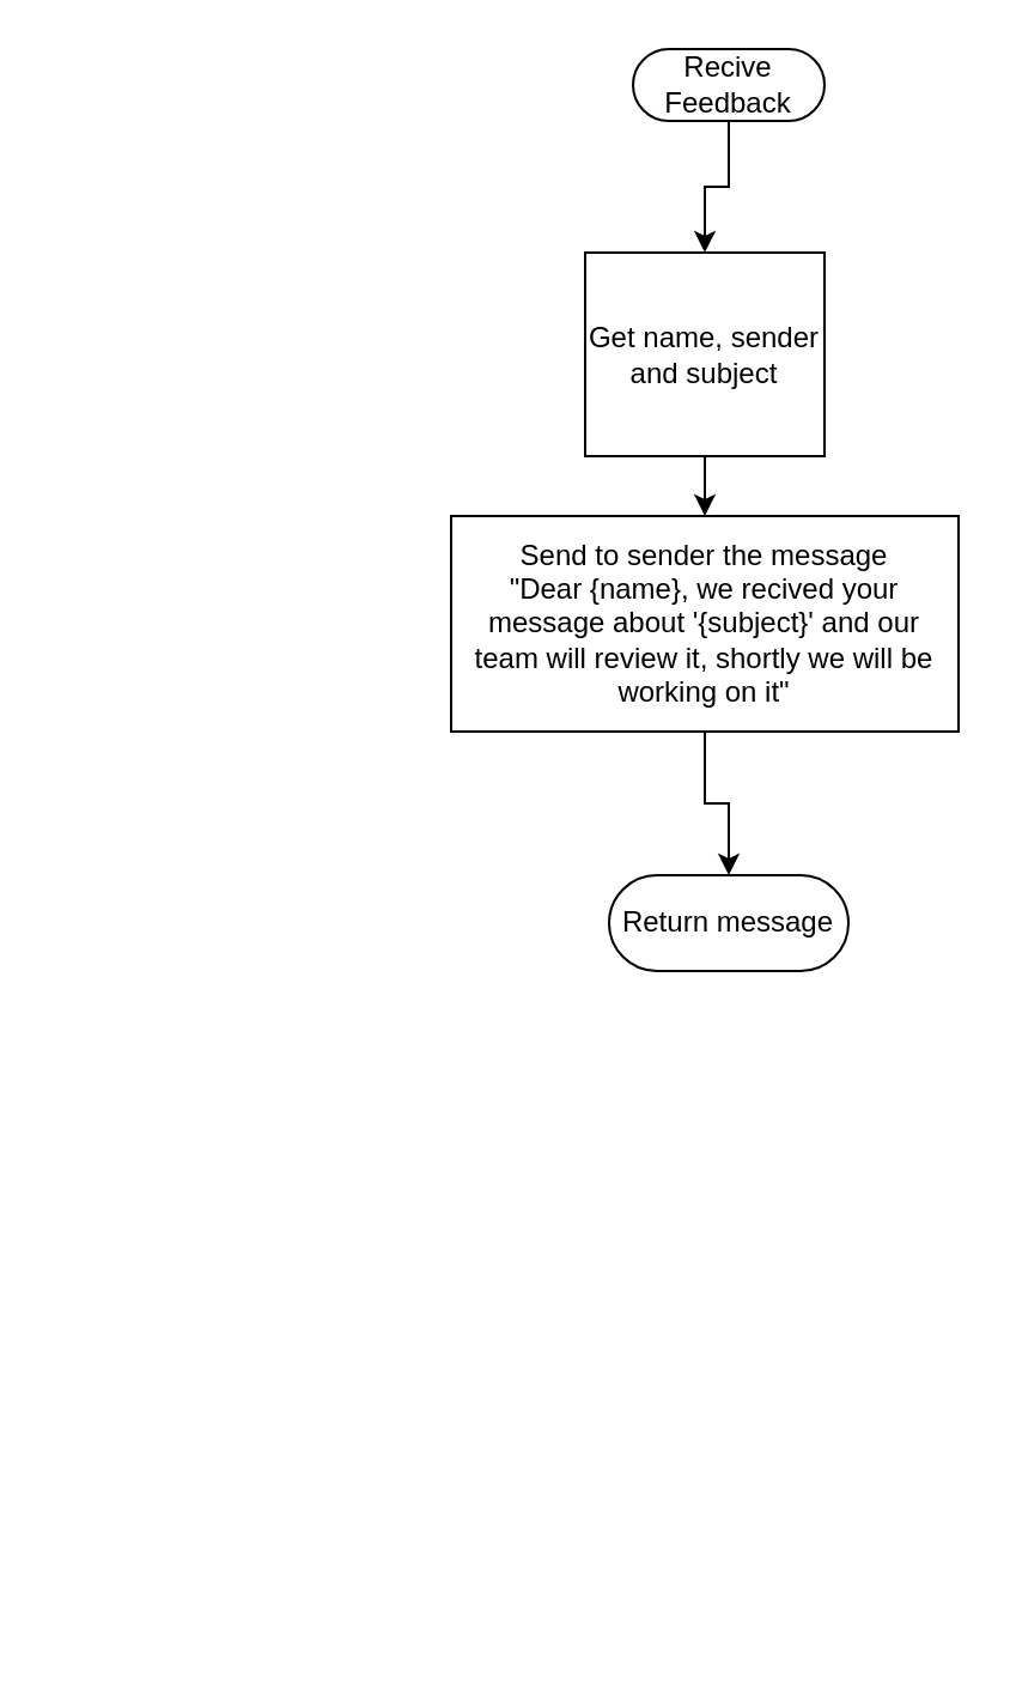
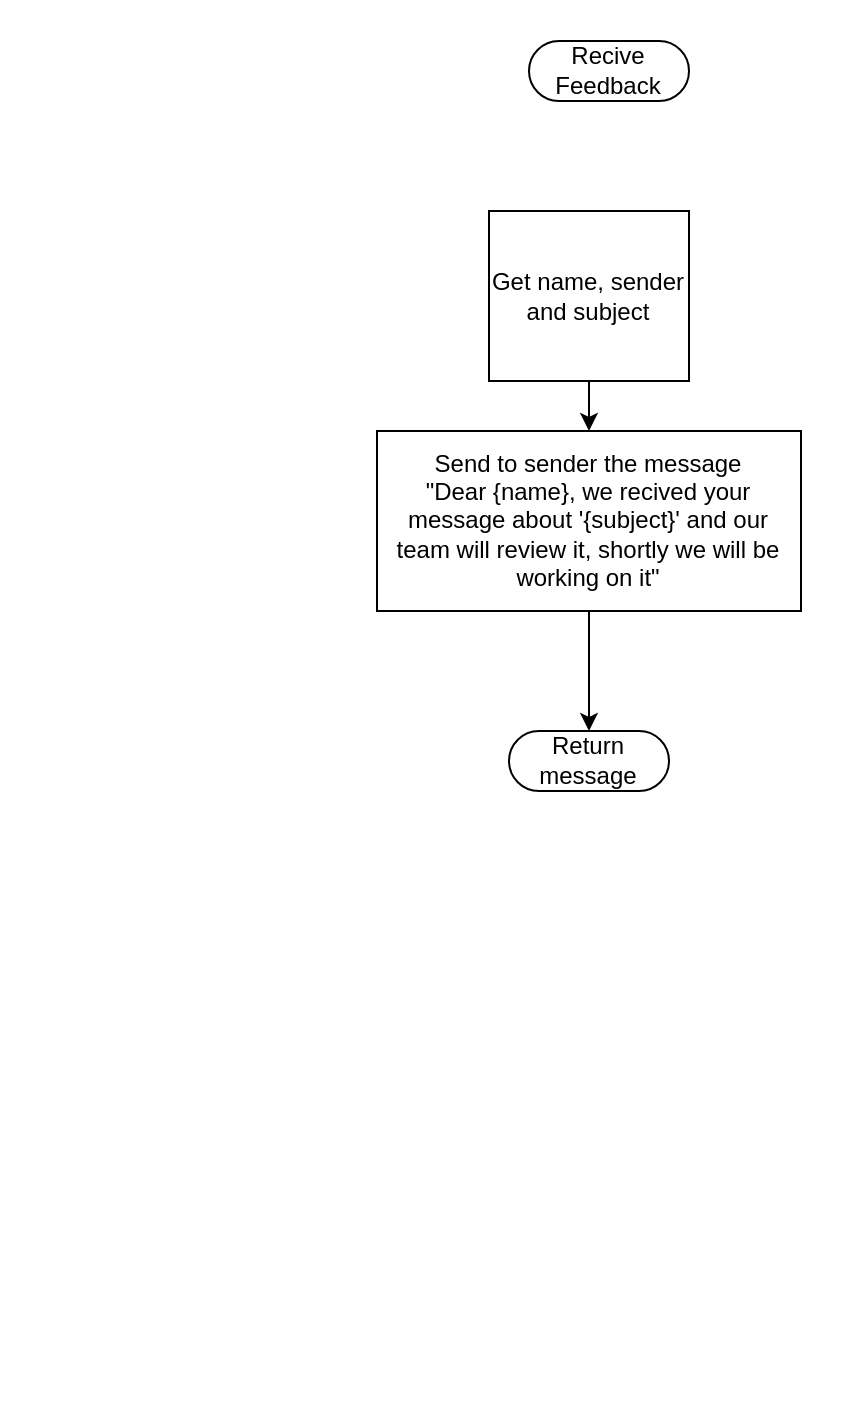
- <mxCell id="4" style="edgeStyle=orthogonalEdgeStyle;rounded=0;orthogonalLoop=1;jettySize=auto;html=1;" edge="1" parent="1" source="5" target="7"><mxGeometry relative="1" as="geometry" /></mxCell>
- <mxCell id="10" value="Return message" style="html=1;dashed=0;whiteSpace=wrap;shape=mxgraph.dfd.start" vertex="1" parent="1"><mxGeometry x="254" y="365" width="100" height="40" as="geometry" /></mxCell>
+ <mxCell id="10" value="Return message" style="html=1;dashed=0;whiteSpace=wrap;shape=mxgraph.dfd.start" vertex="1" parent="1"><mxGeometry x="254" y="365" width="80" height="30" as="geometry" /></mxCell>
